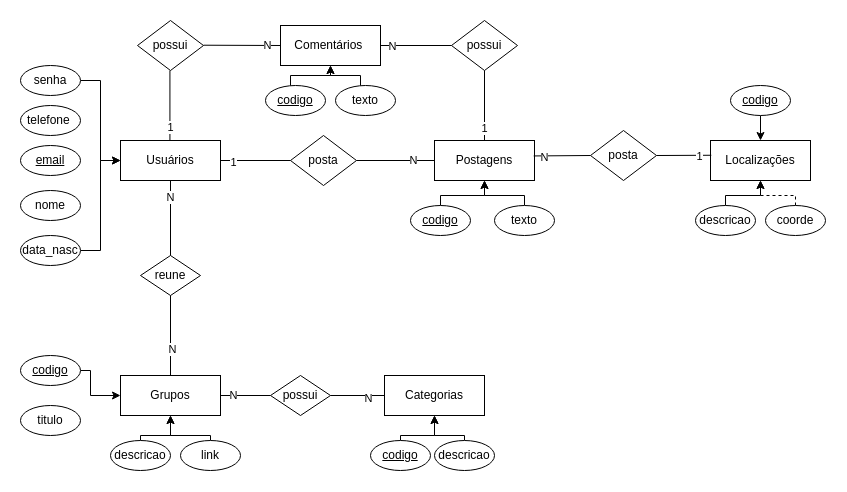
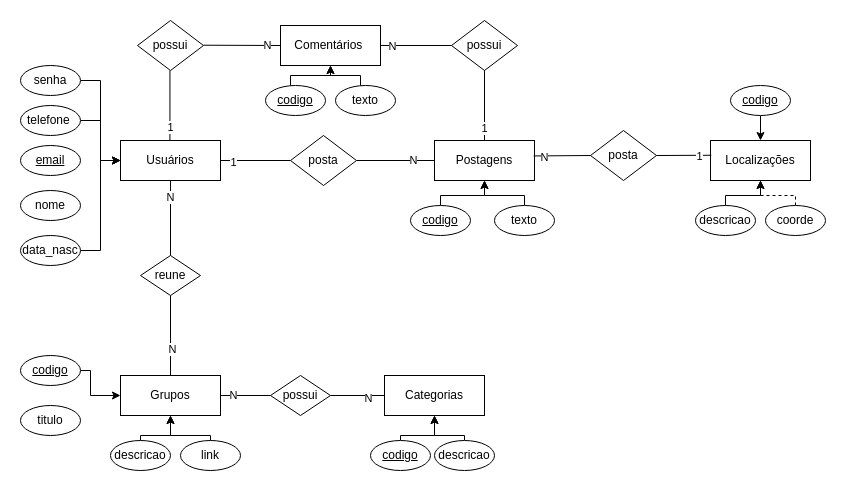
+ <mxCell id="14" style="edgeStyle=orthogonalEdgeStyle;rounded=0;orthogonalLoop=1;jettySize=auto;html=1;entryX=0;entryY=0.5;entryDx=0;entryDy=0;" edge="1" parent="1" source="15" target="7"><mxGeometry relative="1" as="geometry"><Array as="points"><mxPoint x="100" y="120" /><mxPoint x="100" y="160" /></Array></mxGeometry></mxCell>
